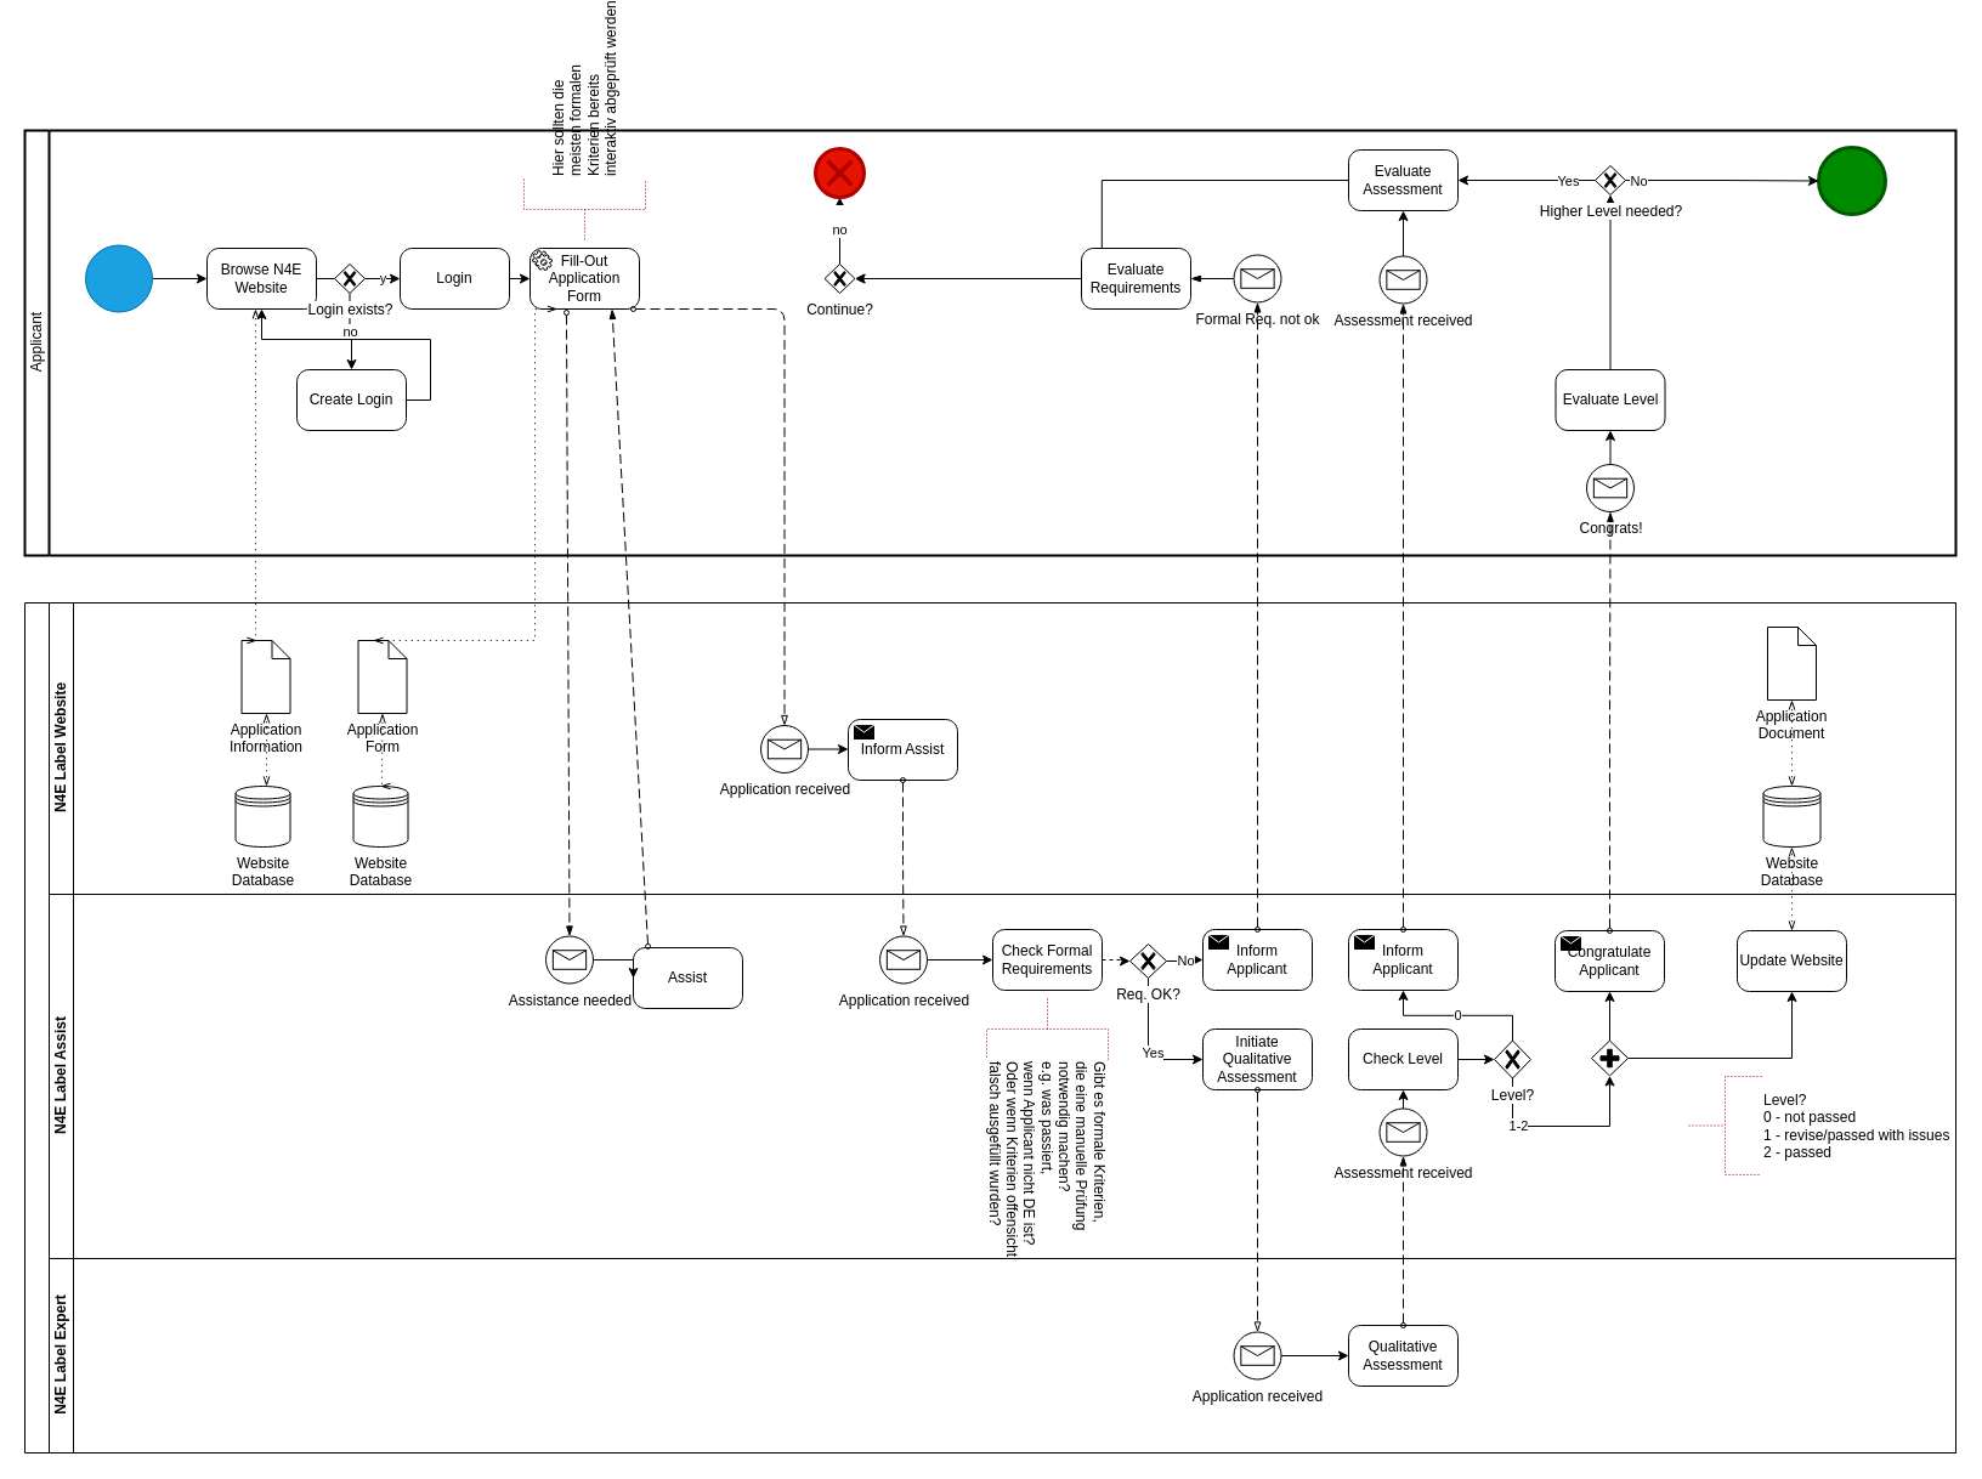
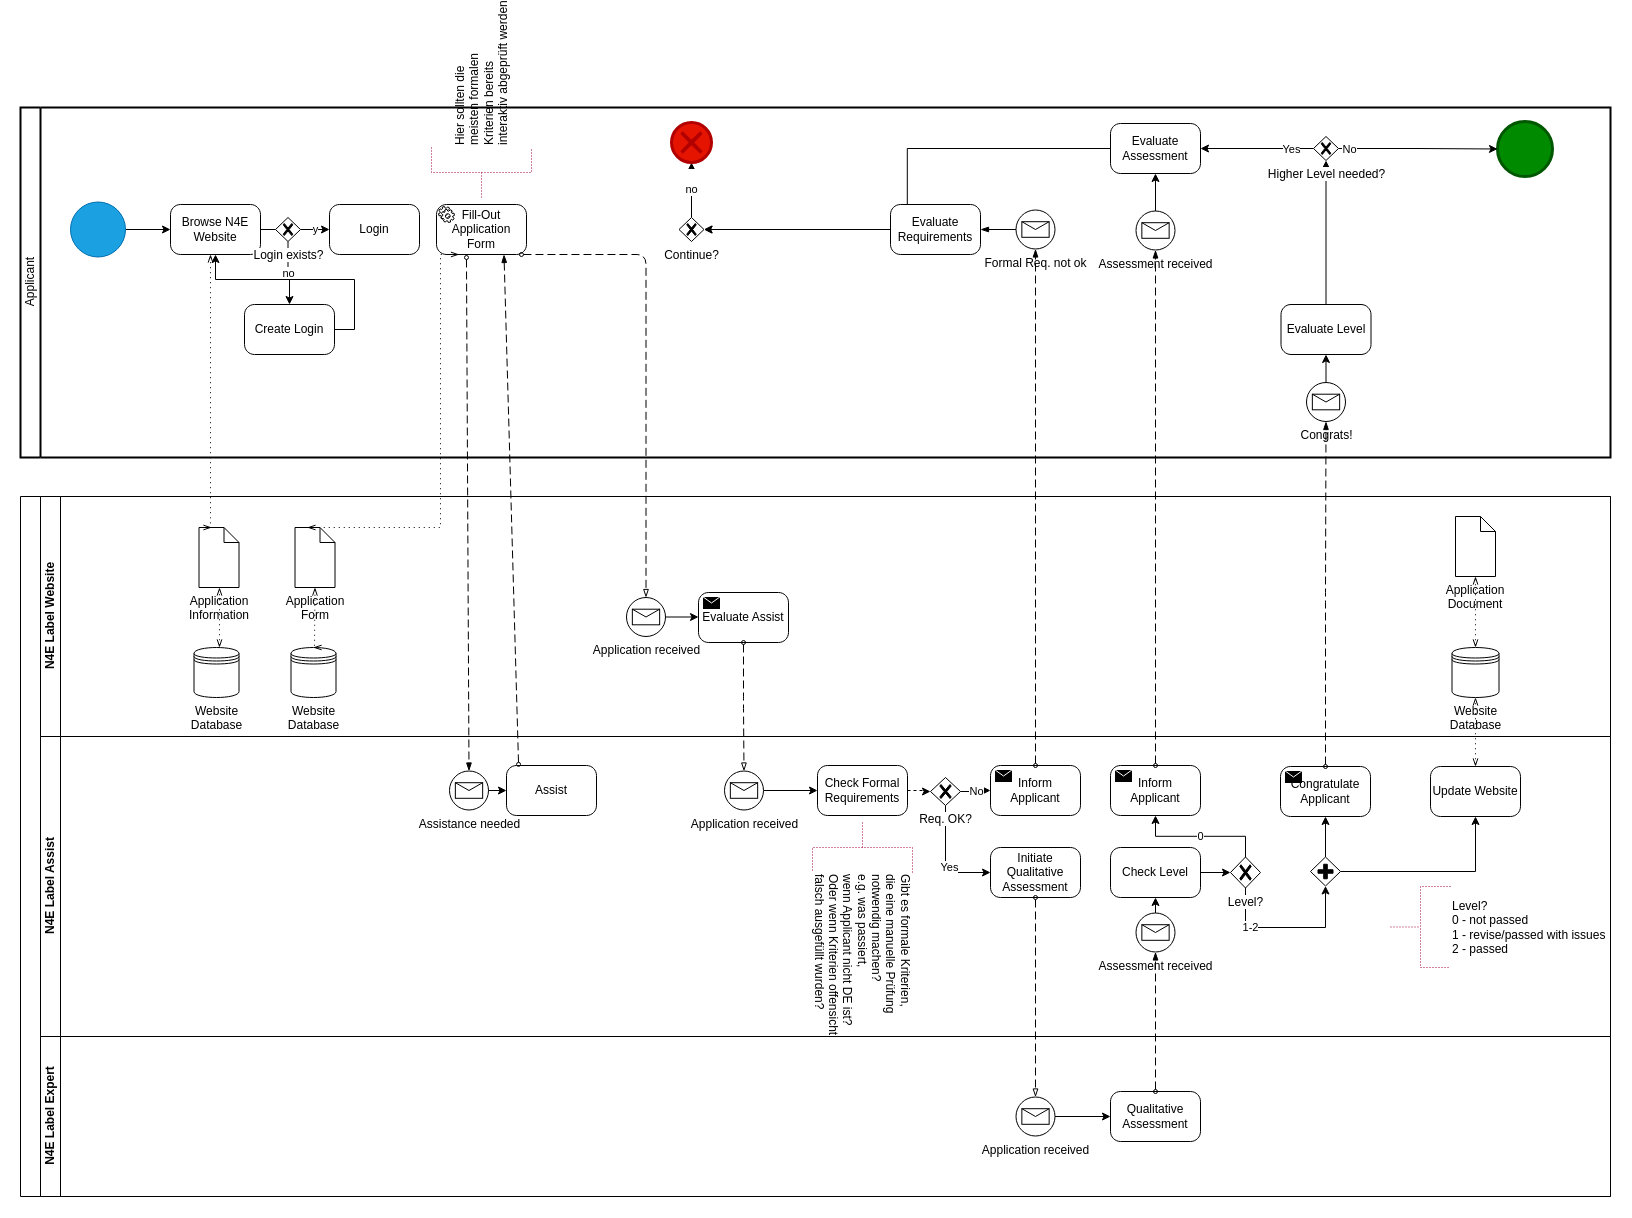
- <mxCell id="29" style="edgeStyle=orthogonalEdgeStyle;rounded=0;orthogonalLoop=1;jettySize=auto;html=1;exitX=1;exitY=0.5;exitDx=0;exitDy=0;exitPerimeter=0;entryX=0;entryY=0.5;entryDx=0;entryDy=0;entryPerimeter=0;" parent="2" source="30" target="7" edge="1"><mxGeometry relative="1" as="geometry" /></mxCell>
- <mxCell id="47" value="Inform Assist" style="points=[[0.25,0,0],[0.5,0,0],[0.75,0,0],[1,0.25,0],[1,0.5,0],[1,0.75,0],[0.75,1,0],[0.5,1,0],[0.25,1,0],[0,0.75,0],[0,0.5,0],[0,0.25,0]];shape=mxgraph.bpmn.task;whiteSpace=wrap;rectStyle=rounded;size=10;taskMarker=send;fontFamily=Helvetica;fontSize=12;fontColor=default;align=center;strokeColor=default;fillColor=#FFFFFF;" parent="38" vertex="1"><mxGeometry x="658" y="96" width="90" height="50" as="geometry" /></mxCell>
+ <mxCell id="47" value="Evaluate Assist" style="points=[[0.25,0,0],[0.5,0,0],[0.75,0,0],[1,0.25,0],[1,0.5,0],[1,0.75,0],[0.75,1,0],[0.5,1,0],[0.25,1,0],[0,0.75,0],[0,0.5,0],[0,0.25,0]];shape=mxgraph.bpmn.task;whiteSpace=wrap;rectStyle=rounded;size=10;taskMarker=send;fontFamily=Helvetica;fontSize=12;fontColor=default;align=center;strokeColor=default;fillColor=#FFFFFF;" parent="38" vertex="1"><mxGeometry x="658" y="96" width="90" height="50" as="geometry" /></mxCell>
- <mxCell id="55" value="Assist" style="points=[[0.25,0,0],[0.5,0,0],[0.75,0,0],[1,0.25,0],[1,0.5,0],[1,0.75,0],[0.75,1,0],[0.5,1,0],[0.25,1,0],[0,0.75,0],[0,0.5,0],[0,0.25,0]];shape=mxgraph.bpmn.task;whiteSpace=wrap;rectStyle=rounded;size=10;taskMarker=abstract;fillColor=#FFFFFF;" parent="51" vertex="1"><mxGeometry x="481" y="44" width="90" height="50" as="geometry" /></mxCell>
+ <mxCell id="55" value="Assist" style="points=[[0.25,0,0],[0.5,0,0],[0.75,0,0],[1,0.25,0],[1,0.5,0],[1,0.75,0],[0.75,1,0],[0.5,1,0],[0.25,1,0],[0,0.75,0],[0,0.5,0],[0,0.25,0]];shape=mxgraph.bpmn.task;whiteSpace=wrap;rectStyle=rounded;size=10;taskMarker=abstract;fillColor=#FFFFFF;" parent="51" vertex="1"><mxGeometry x="466" y="29" width="90" height="50" as="geometry" /></mxCell>
